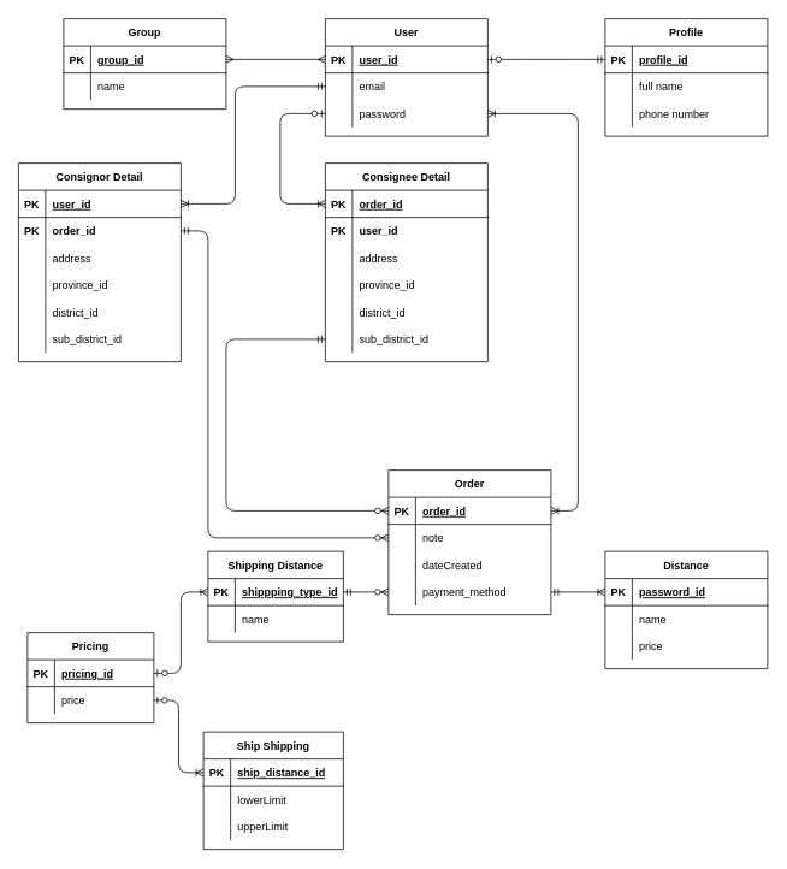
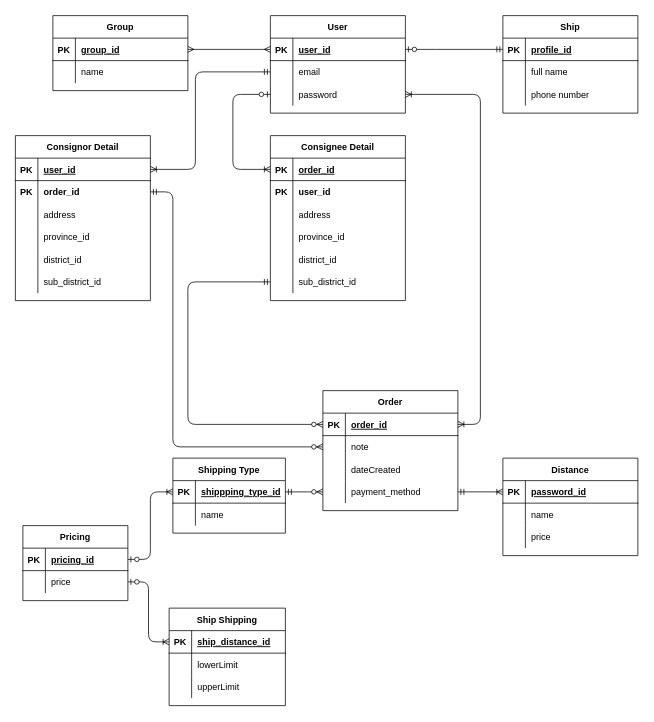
- <mxCell id="12" value="Profile" style="shape=table;startSize=30;container=1;collapsible=1;childLayout=tableLayout;fixedRows=1;rowLines=0;fontStyle=1;align=center;resizeLast=1;" parent="1" vertex="1"><mxGeometry x="670" y="20" width="180" height="130" as="geometry" /></mxCell>
+ <mxCell id="12" value="Ship" style="shape=table;startSize=30;container=1;collapsible=1;childLayout=tableLayout;fixedRows=1;rowLines=0;fontStyle=1;align=center;resizeLast=1;" parent="1" vertex="1"><mxGeometry x="670" y="20" width="180" height="130" as="geometry" /></mxCell>
- <mxCell id="51" value="Shipping Distance" style="shape=table;startSize=30;container=1;collapsible=1;childLayout=tableLayout;fixedRows=1;rowLines=0;fontStyle=1;align=center;resizeLast=1;" parent="1" vertex="1"><mxGeometry x="230" y="610" width="150" height="100" as="geometry" /></mxCell>
+ <mxCell id="51" value="Shipping Type" style="shape=table;startSize=30;container=1;collapsible=1;childLayout=tableLayout;fixedRows=1;rowLines=0;fontStyle=1;align=center;resizeLast=1;" parent="1" vertex="1"><mxGeometry x="230" y="610" width="150" height="100" as="geometry" /></mxCell>
